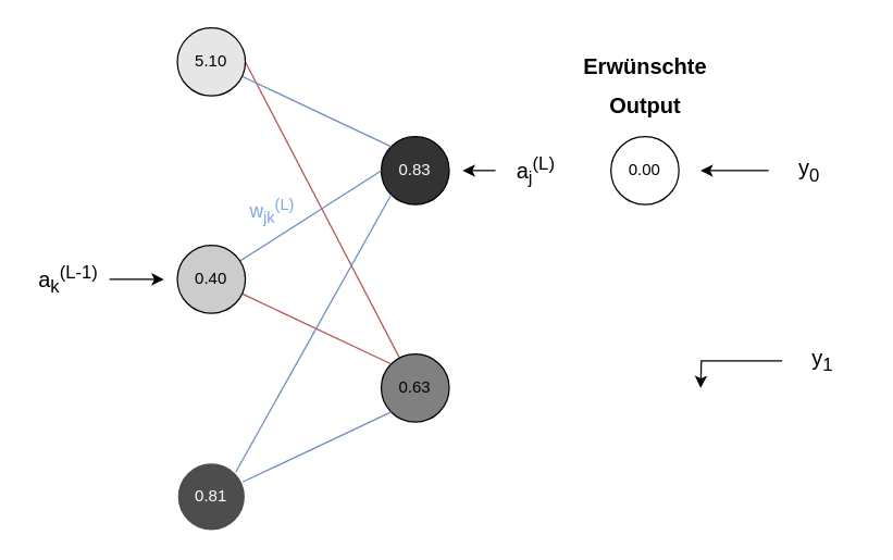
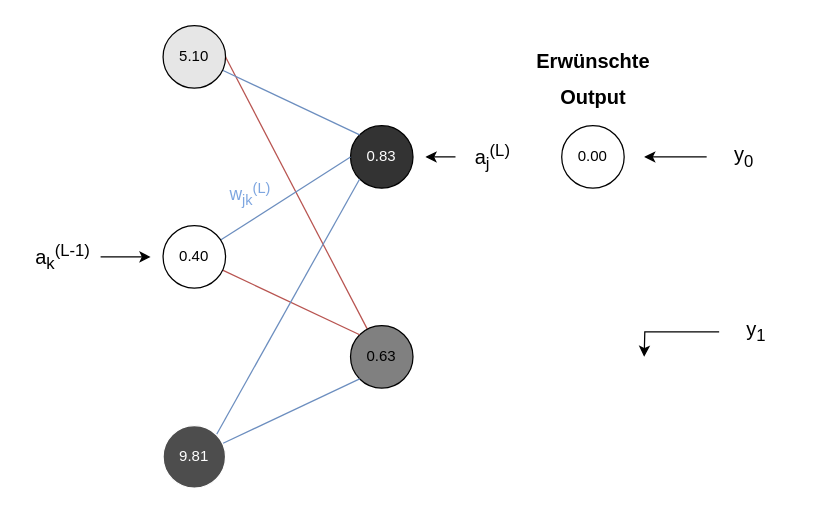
- <mxCell id="7" value="0.40" style="ellipse;whiteSpace=wrap;html=1;aspect=fixed;fillColor=#CCCCCC;" vertex="1" parent="1"><mxGeometry x="130" y="180" width="50" height="50" as="geometry" /></mxCell>
+ <mxCell id="7" value="0.40" style="ellipse;whiteSpace=wrap;html=1;aspect=fixed;fillColor=#ffffff;" vertex="1" parent="1"><mxGeometry x="130" y="180" width="50" height="50" as="geometry" /></mxCell>
- <mxCell id="10" value="&lt;font color=&quot;#ffffff&quot;&gt;0.81&lt;/font&gt;" style="ellipse;whiteSpace=wrap;html=1;aspect=fixed;strokeColor=#FFFFFF;fillColor=#4D4D4D;" vertex="1" parent="1"><mxGeometry x="130" y="340" width="50" height="50" as="geometry" /></mxCell>
+ <mxCell id="10" value="&lt;font color=&quot;#ffffff&quot;&gt;9.81&lt;/font&gt;" style="ellipse;whiteSpace=wrap;html=1;aspect=fixed;strokeColor=#FFFFFF;fillColor=#4D4D4D;" vertex="1" parent="1"><mxGeometry x="130" y="340" width="50" height="50" as="geometry" /></mxCell>
